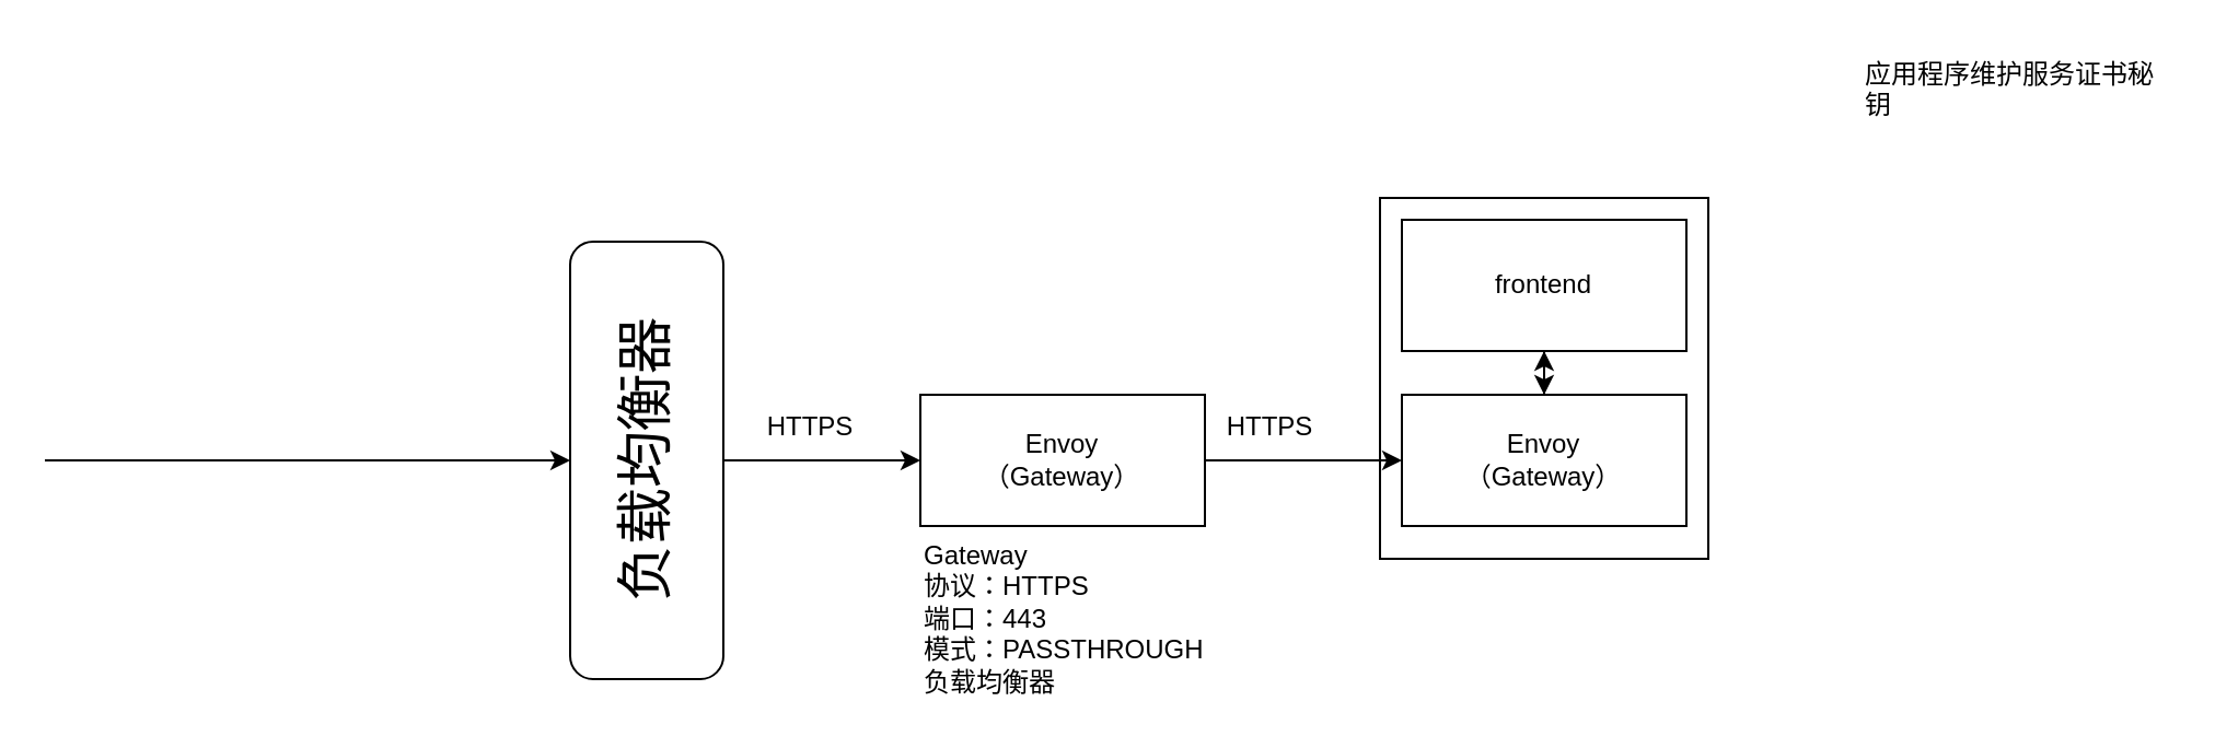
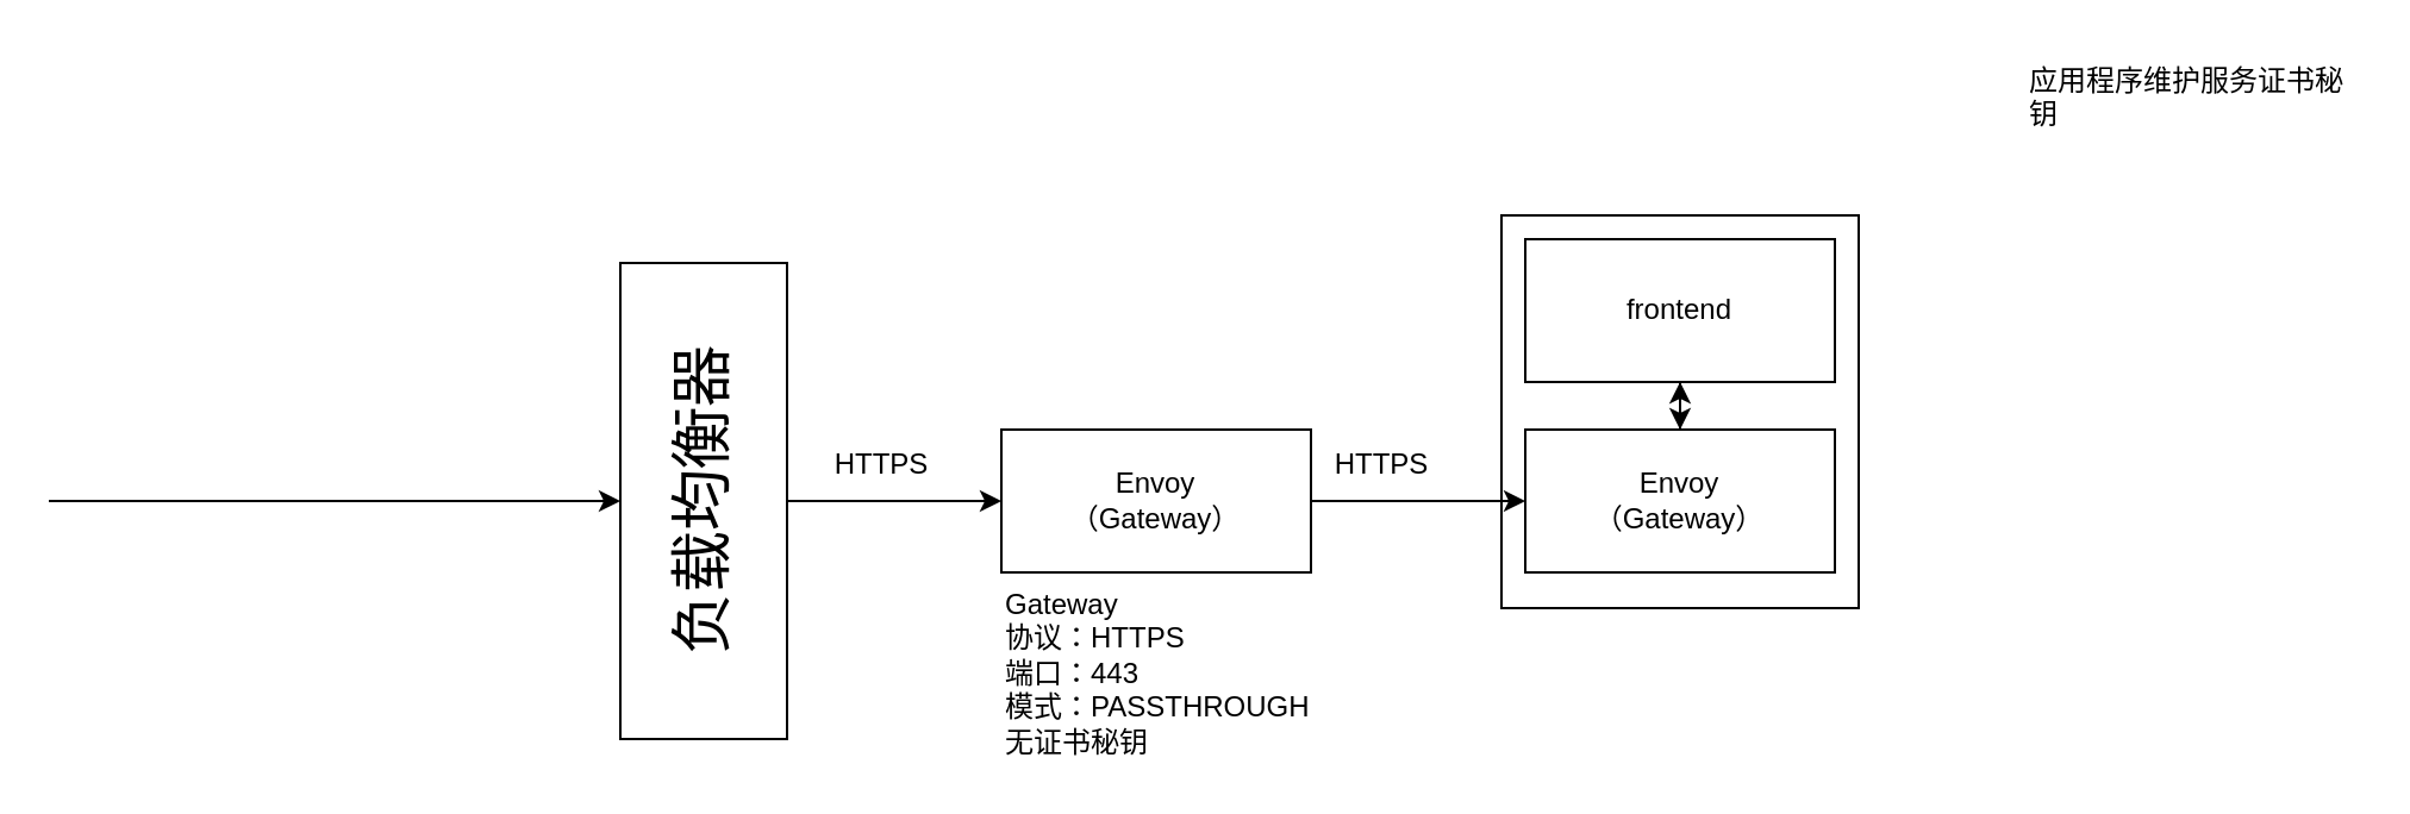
- <mxCell id="3" value="&lt;font style=&quot;font-size: 26px&quot;&gt;负载均衡器&lt;/font&gt;" style="whiteSpace=wrap;html=1;horizontal=0;rounded=1;" vertex="1" parent="1"><mxGeometry x="260" y="110" width="70" height="200" as="geometry" /></mxCell>
+ <mxCell id="3" value="&lt;font style=&quot;font-size: 26px&quot;&gt;负载均衡器&lt;/font&gt;" style="rounded=0;whiteSpace=wrap;html=1;horizontal=0;" vertex="1" parent="1"><mxGeometry x="260" y="110" width="70" height="200" as="geometry" /></mxCell>
- <mxCell id="10" value="Gateway&lt;br&gt;协议：HTTPS&lt;br&gt;端口：443&lt;br&gt;模式：PASSTHROUGH&lt;br&gt;负载均衡器" style="text;html=1;strokeColor=none;fillColor=none;align=left;verticalAlign=top;whiteSpace=wrap;rounded=0;" vertex="1" parent="1"><mxGeometry x="420" y="240" width="140" height="80" as="geometry" /></mxCell>
+ <mxCell id="10" value="Gateway&lt;br&gt;协议：HTTPS&lt;br&gt;端口：443&lt;br&gt;模式：PASSTHROUGH&lt;br&gt;无证书秘钥" style="text;html=1;strokeColor=none;fillColor=none;align=left;verticalAlign=top;whiteSpace=wrap;rounded=0;" vertex="1" parent="1"><mxGeometry x="420" y="240" width="140" height="80" as="geometry" /></mxCell>
